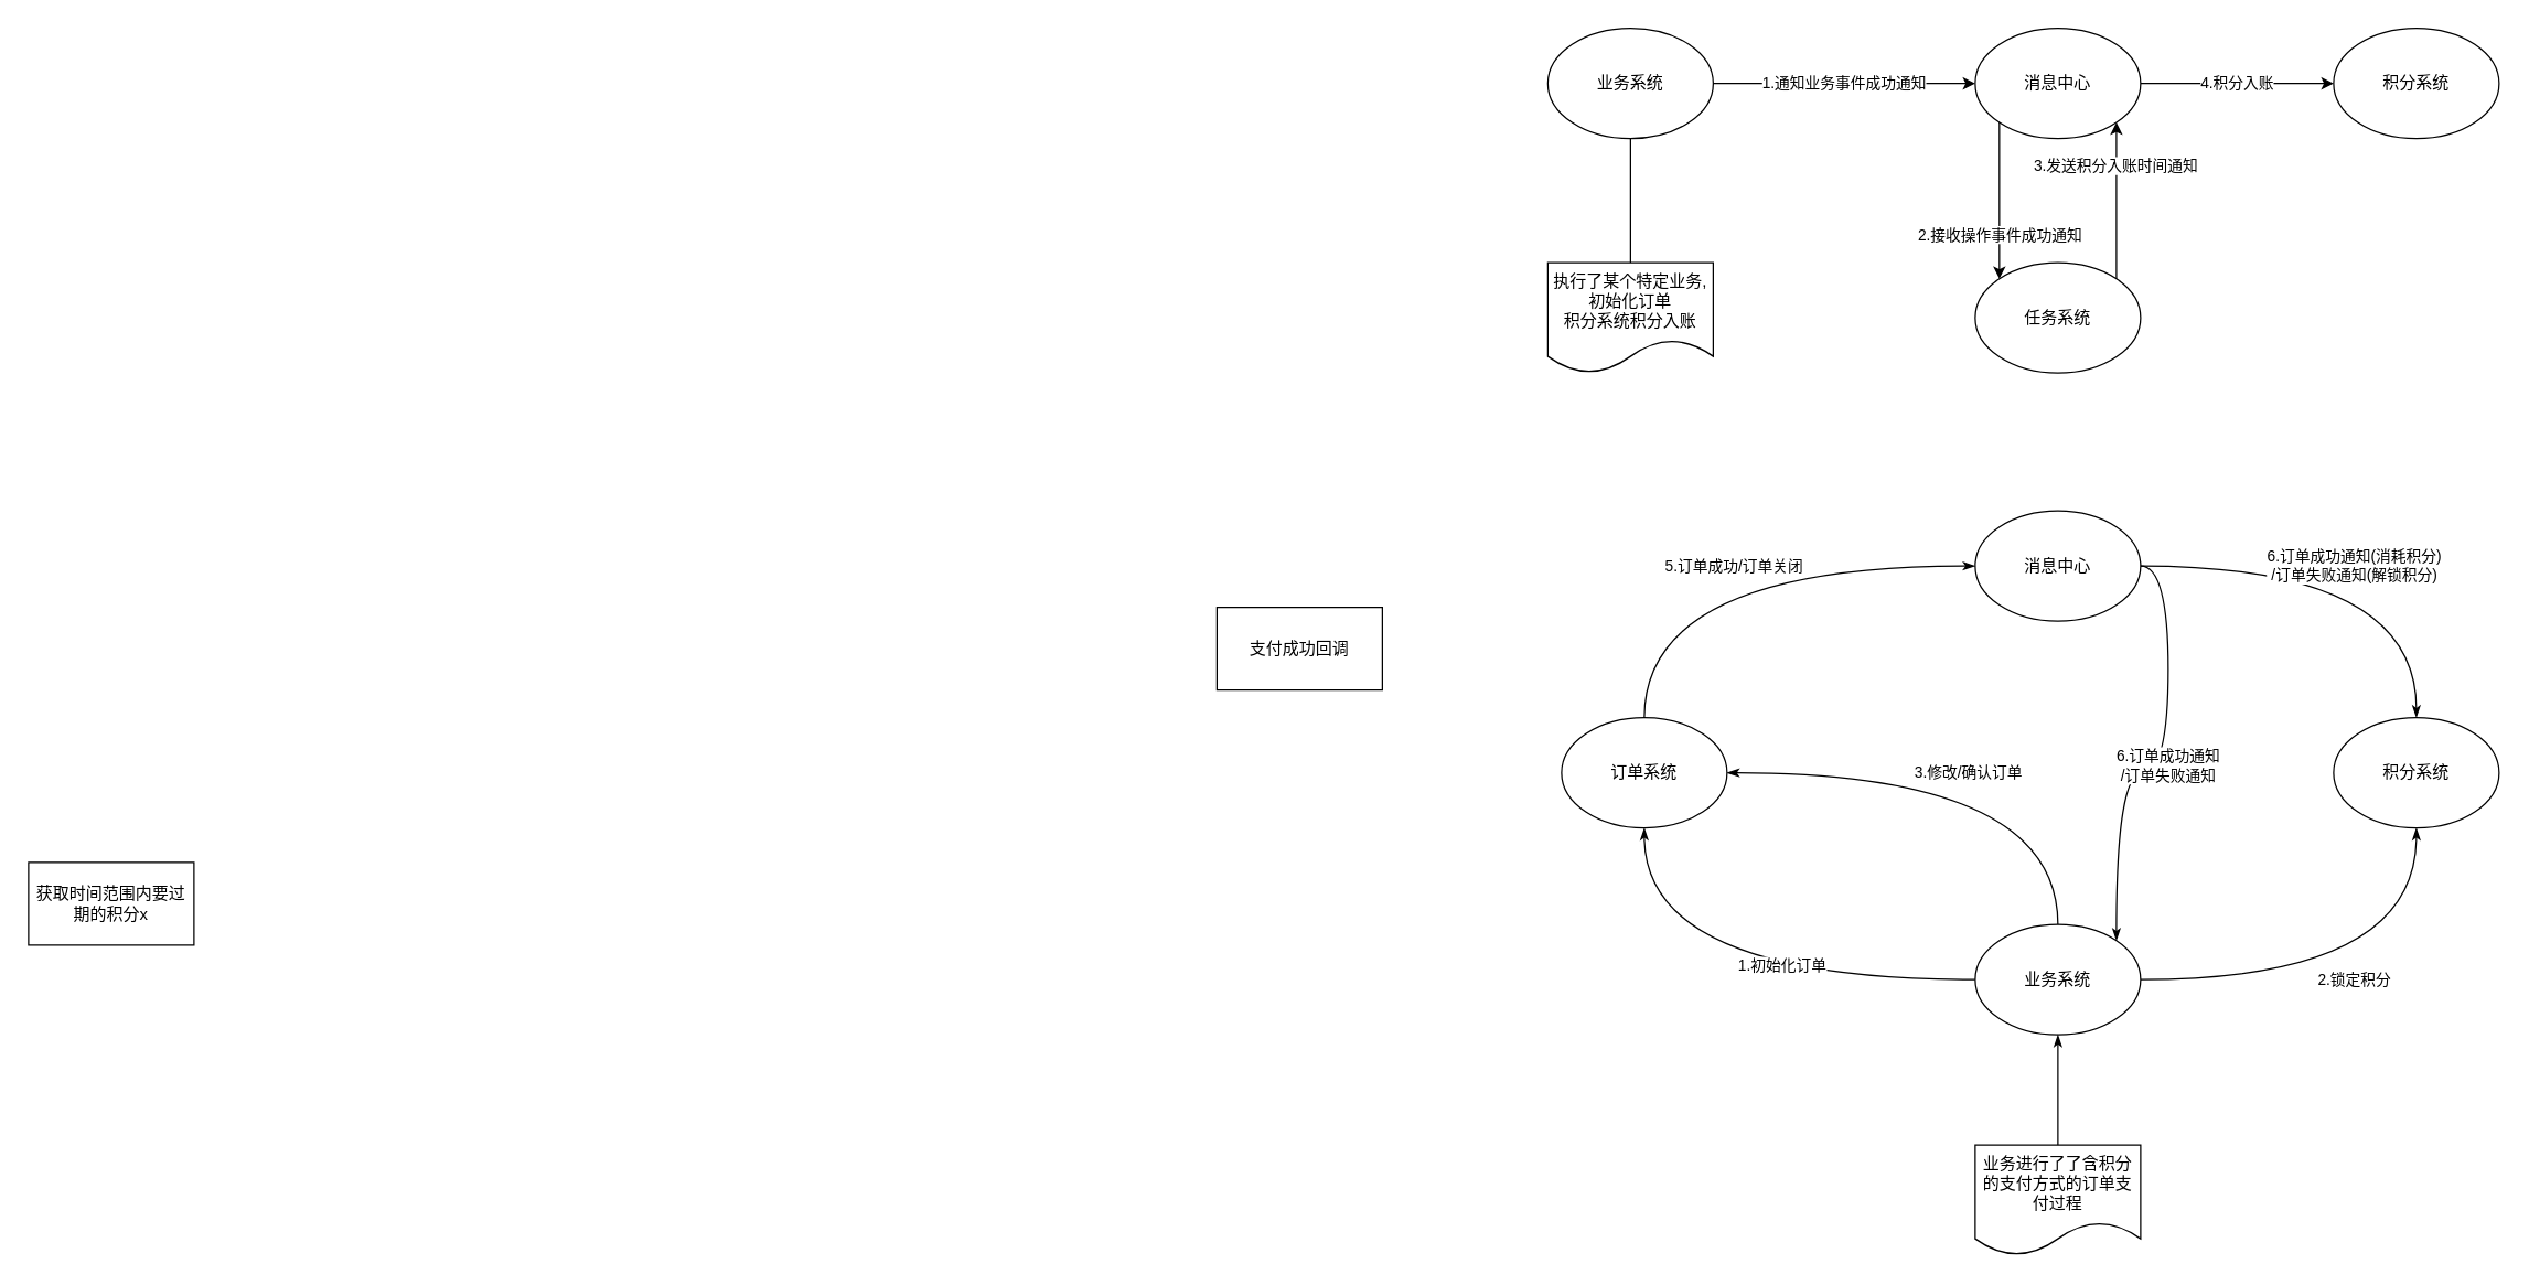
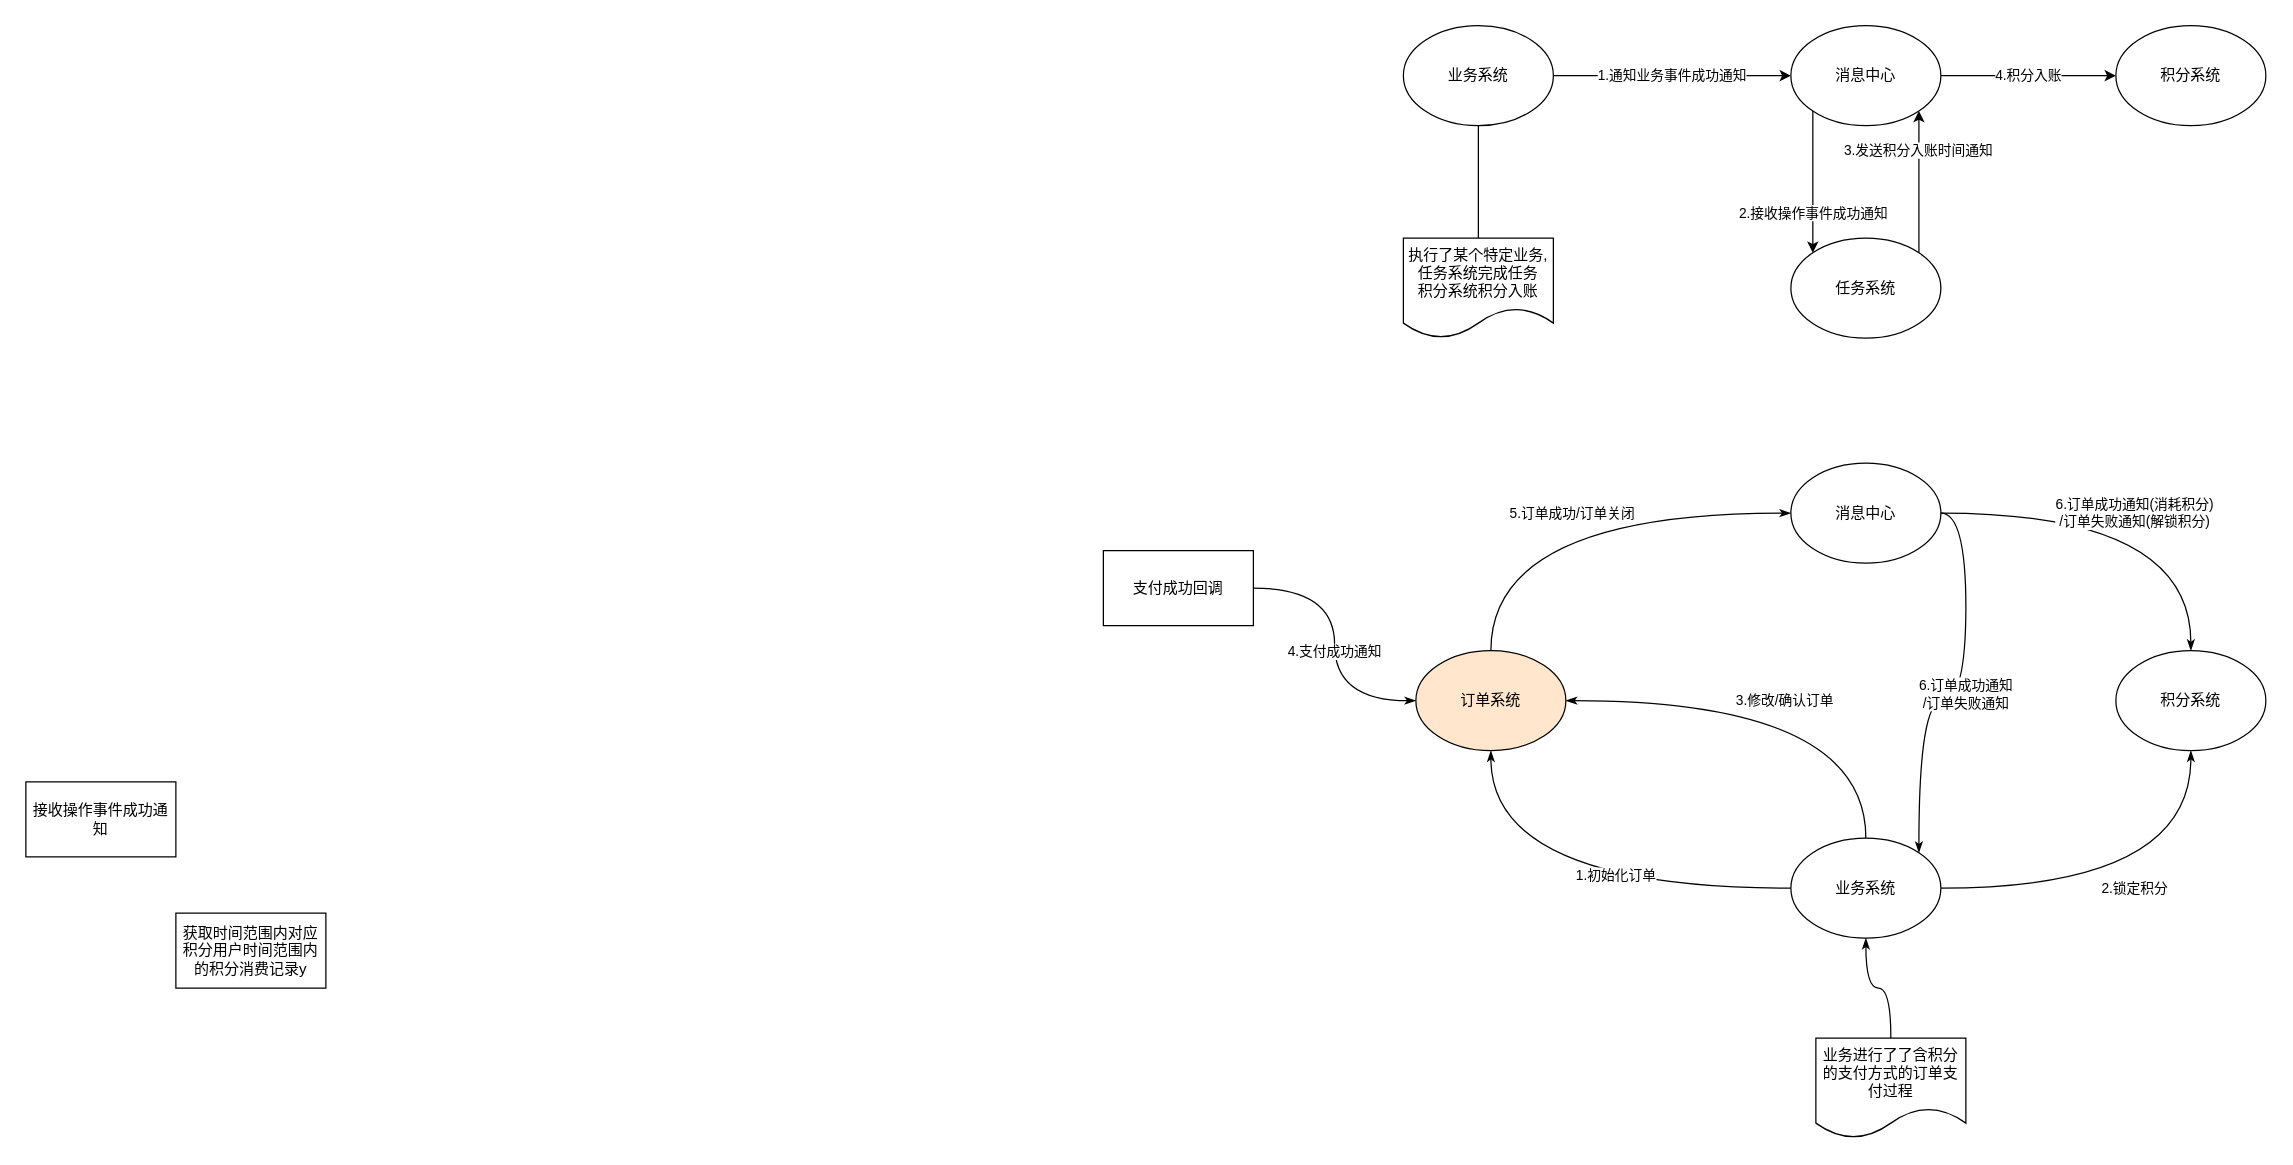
- <mxCell id="11" value="执行了某个特定业务,&lt;br&gt;初始化订单&lt;br&gt;积分系统积分入账" style="shape=document;whiteSpace=wrap;html=1;boundedLbl=1;" vertex="1" parent="1"><mxGeometry x="1122" y="190" width="120" height="80" as="geometry" /></mxCell>
+ <mxCell id="11" value="执行了某个特定业务,&lt;br&gt;任务系统完成任务&lt;br&gt;积分系统积分入账" style="shape=document;whiteSpace=wrap;html=1;boundedLbl=1;" vertex="1" parent="1"><mxGeometry x="1122" y="190" width="120" height="80" as="geometry" /></mxCell>
+ <mxCell id="22" value="4.支付成功通知" style="edgeStyle=orthogonalEdgeStyle;curved=1;rounded=0;orthogonalLoop=1;jettySize=auto;html=1;exitX=1;exitY=0.5;exitDx=0;exitDy=0;entryX=0;entryY=0.5;entryDx=0;entryDy=0;endArrow=classicThin;endFill=1;strokeColor=#000000;" edge="1" parent="1" source="23" target="21"><mxGeometry x="0.05" relative="1" as="geometry"><mxPoint x="932.429" y="760" as="sourcePoint" /><mxPoint as="offset" /></mxGeometry></mxCell>
- <mxCell id="21" value="订单系统" style="ellipse;whiteSpace=wrap;html=1;" vertex="1" parent="1"><mxGeometry x="1132" y="520" width="120" height="80" as="geometry" /></mxCell>
+ <mxCell id="21" value="订单系统" style="ellipse;whiteSpace=wrap;html=1;fillColor=#ffe6cc;" vertex="1" parent="1"><mxGeometry x="1132" y="520" width="120" height="80" as="geometry" /></mxCell>
- <mxCell id="26" value="获取时间范围内要过期的积分x" style="rounded=0;whiteSpace=wrap;html=1;" vertex="1" parent="1"><mxGeometry x="20" y="625" width="120" height="60" as="geometry" /></mxCell>
+ <mxCell id="26" value="接收操作事件成功通知" style="rounded=0;whiteSpace=wrap;html=1;" vertex="1" parent="1"><mxGeometry x="20" y="625" width="120" height="60" as="geometry" /></mxCell>
+ <mxCell id="27" value="获取时间范围内对应积分用户时间范围内的积分消费记录y" style="rounded=0;whiteSpace=wrap;html=1;" vertex="1" parent="1"><mxGeometry x="140" y="730" width="120" height="60" as="geometry" /></mxCell>
- <mxCell id="25" value="业务进行了了含积分的支付方式的订单支付过程" style="shape=document;whiteSpace=wrap;html=1;boundedLbl=1;" vertex="1" parent="1"><mxGeometry x="1432" y="830" width="120" height="80" as="geometry" /></mxCell>
+ <mxCell id="25" value="业务进行了了含积分的支付方式的订单支付过程" style="shape=document;whiteSpace=wrap;html=1;boundedLbl=1;" vertex="1" parent="1"><mxGeometry x="1452" y="830" width="120" height="80" as="geometry" /></mxCell>
